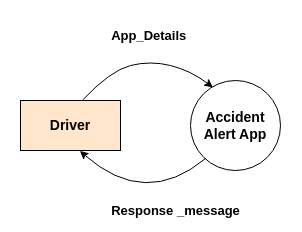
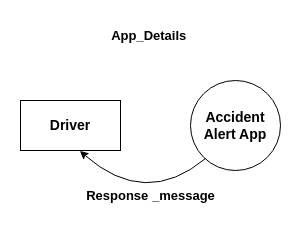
- <mxCell id="4" value="" style="endArrow=classic;html=1;curved=1;exitX=0.62;exitY=-0.008;exitDx=0;exitDy=0;entryX=0.249;entryY=0.076;entryDx=0;entryDy=0;entryPerimeter=0;exitPerimeter=0;" edge="1" parent="1" source="2" target="3"><mxGeometry width="50" height="50" relative="1" as="geometry"><mxPoint x="140" y="140" as="sourcePoint" /><mxPoint x="190" y="90" as="targetPoint" /><Array as="points"><mxPoint x="110" y="70" /><mxPoint x="150" y="60" /><mxPoint x="190" y="70" /></Array></mxGeometry></mxCell>
- <mxCell id="2" value="&lt;b&gt;&lt;font style=&quot;font-size: 14px;&quot;&gt;Driver&lt;/font&gt;&lt;/b&gt;" style="rounded=0;whiteSpace=wrap;html=1;fillColor=#ffe6cc;" vertex="1" parent="1"><mxGeometry x="20" y="100" width="100" height="50" as="geometry" /></mxCell>
+ <mxCell id="2" value="&lt;b&gt;&lt;font style=&quot;font-size: 14px;&quot;&gt;Driver&lt;/font&gt;&lt;/b&gt;" style="rounded=0;whiteSpace=wrap;html=1;" vertex="1" parent="1"><mxGeometry x="20" y="100" width="100" height="50" as="geometry" /></mxCell>
- <mxCell id="7" value="&lt;b&gt;&lt;font style=&quot;font-size: 13px;&quot;&gt;Response _message&lt;/font&gt;&lt;/b&gt;" style="text;html=1;align=center;verticalAlign=middle;resizable=0;points=[];autosize=1;strokeColor=none;fillColor=none;" vertex="1" parent="1"><mxGeometry x="100" y="195" width="150" height="30" as="geometry" /></mxCell>
+ <mxCell id="7" value="&lt;b&gt;&lt;font style=&quot;font-size: 13px;&quot;&gt;Response _message&lt;/font&gt;&lt;/b&gt;" style="text;html=1;align=center;verticalAlign=middle;resizable=0;points=[];autosize=1;strokeColor=none;fillColor=none;" vertex="1" parent="1"><mxGeometry x="75" y="180" width="150" height="30" as="geometry" /></mxCell>
